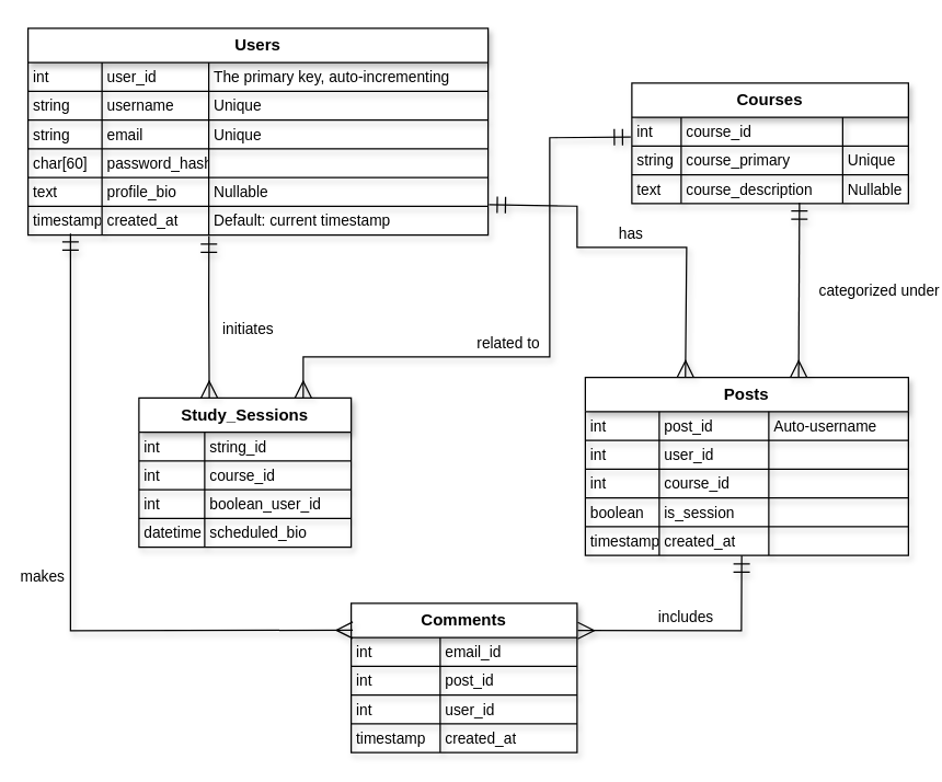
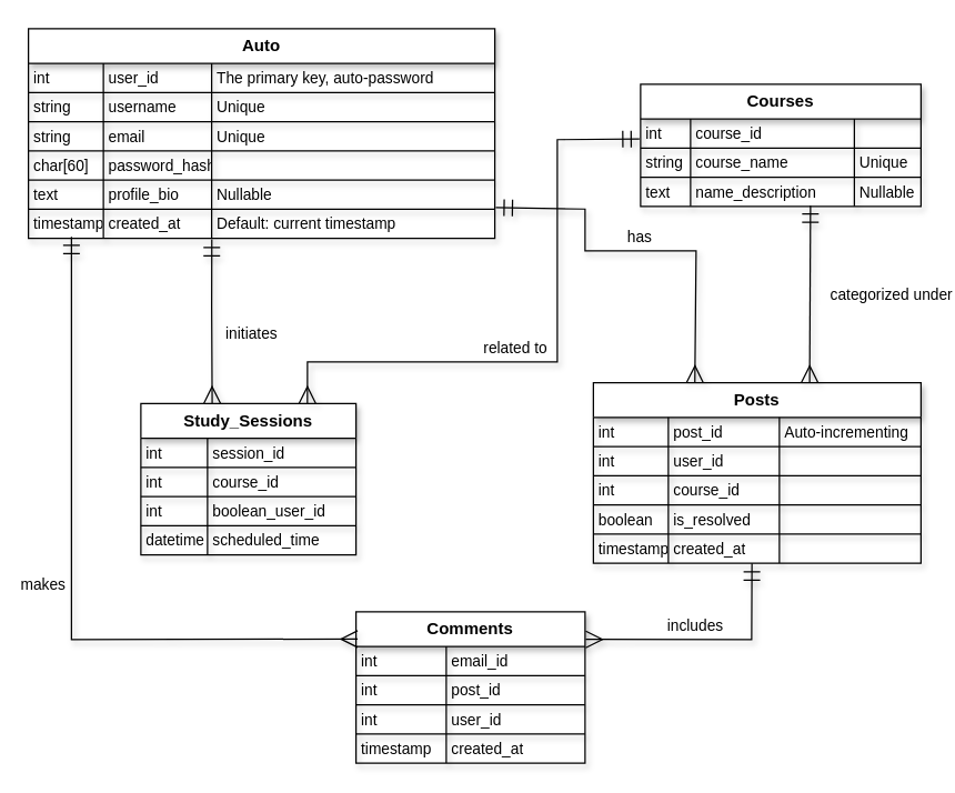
- <mxCell id="2" value="Users" style="shape=table;startSize=25;container=1;collapsible=0;childLayout=tableLayout;fixedRows=1;rowLines=1;fontStyle=1;align=center;resizeLast=1;shadow=1;labelBackgroundColor=none;labelBorderColor=none;whiteSpace=wrap;" vertex="1" parent="1"><mxGeometry x="20" y="20" width="336" height="151" as="geometry" /></mxCell>
+ <mxCell id="2" value="Auto" style="shape=table;startSize=25;container=1;collapsible=0;childLayout=tableLayout;fixedRows=1;rowLines=1;fontStyle=1;align=center;resizeLast=1;shadow=1;labelBackgroundColor=none;labelBorderColor=none;whiteSpace=wrap;" vertex="1" parent="1"><mxGeometry x="20" y="20" width="336" height="151" as="geometry" /></mxCell>
- <mxCell id="6" value="The primary key, auto-incrementing" style="shape=partialRectangle;connectable=0;fillColor=none;top=0;left=0;bottom=0;right=0;align=left;spacingLeft=2;overflow=hidden;fontSize=11;shadow=1;labelBackgroundColor=none;labelBorderColor=none;whiteSpace=wrap;" vertex="1" parent="3"><mxGeometry x="132" width="204" height="21" as="geometry"><mxRectangle width="204" height="21" as="alternateBounds" /></mxGeometry></mxCell>
+ <mxCell id="6" value="The primary key, auto-password" style="shape=partialRectangle;connectable=0;fillColor=none;top=0;left=0;bottom=0;right=0;align=left;spacingLeft=2;overflow=hidden;fontSize=11;shadow=1;labelBackgroundColor=none;labelBorderColor=none;whiteSpace=wrap;" vertex="1" parent="3"><mxGeometry x="132" width="204" height="21" as="geometry"><mxRectangle width="204" height="21" as="alternateBounds" /></mxGeometry></mxCell>
- <mxCell id="68" value="course_primary" style="shape=partialRectangle;connectable=0;fillColor=none;top=0;left=0;bottom=0;right=0;align=left;spacingLeft=2;overflow=hidden;fontSize=11;shadow=1;labelBackgroundColor=none;labelBorderColor=none;whiteSpace=wrap;" vertex="1" parent="66"><mxGeometry x="36" width="118" height="21" as="geometry"><mxRectangle width="118" height="21" as="alternateBounds" /></mxGeometry></mxCell>
+ <mxCell id="68" value="course_name" style="shape=partialRectangle;connectable=0;fillColor=none;top=0;left=0;bottom=0;right=0;align=left;spacingLeft=2;overflow=hidden;fontSize=11;shadow=1;labelBackgroundColor=none;labelBorderColor=none;whiteSpace=wrap;" vertex="1" parent="66"><mxGeometry x="36" width="118" height="21" as="geometry"><mxRectangle width="118" height="21" as="alternateBounds" /></mxGeometry></mxCell>
- <mxCell id="72" value="course_description" style="shape=partialRectangle;connectable=0;fillColor=none;top=0;left=0;bottom=0;right=0;align=left;spacingLeft=2;overflow=hidden;fontSize=11;shadow=1;labelBackgroundColor=none;labelBorderColor=none;whiteSpace=wrap;" vertex="1" parent="70"><mxGeometry x="36" width="118" height="21" as="geometry"><mxRectangle width="118" height="21" as="alternateBounds" /></mxGeometry></mxCell>
+ <mxCell id="72" value="name_description" style="shape=partialRectangle;connectable=0;fillColor=none;top=0;left=0;bottom=0;right=0;align=left;spacingLeft=2;overflow=hidden;fontSize=11;shadow=1;labelBackgroundColor=none;labelBorderColor=none;whiteSpace=wrap;" vertex="1" parent="70"><mxGeometry x="36" width="118" height="21" as="geometry"><mxRectangle width="118" height="21" as="alternateBounds" /></mxGeometry></mxCell>
- <mxCell id="31" value="Auto-username" style="shape=partialRectangle;connectable=0;fillColor=none;top=0;left=0;bottom=0;right=0;align=left;spacingLeft=2;overflow=hidden;fontSize=11;shadow=1;labelBackgroundColor=none;labelBorderColor=none;whiteSpace=wrap;" vertex="1" parent="28"><mxGeometry x="134" width="102" height="21" as="geometry"><mxRectangle width="102" height="21" as="alternateBounds" /></mxGeometry></mxCell>
+ <mxCell id="31" value="Auto-incrementing" style="shape=partialRectangle;connectable=0;fillColor=none;top=0;left=0;bottom=0;right=0;align=left;spacingLeft=2;overflow=hidden;fontSize=11;shadow=1;labelBackgroundColor=none;labelBorderColor=none;whiteSpace=wrap;" vertex="1" parent="28"><mxGeometry x="134" width="102" height="21" as="geometry"><mxRectangle width="102" height="21" as="alternateBounds" /></mxGeometry></mxCell>
- <mxCell id="77" value="string_id" style="shape=partialRectangle;connectable=0;fillColor=none;top=0;left=0;bottom=0;right=0;align=left;spacingLeft=2;overflow=hidden;fontSize=11;shadow=1;labelBackgroundColor=none;labelBorderColor=none;whiteSpace=wrap;" vertex="1" parent="75"><mxGeometry x="48" width="107" height="21" as="geometry"><mxRectangle width="107" height="21" as="alternateBounds" /></mxGeometry></mxCell>
+ <mxCell id="77" value="session_id" style="shape=partialRectangle;connectable=0;fillColor=none;top=0;left=0;bottom=0;right=0;align=left;spacingLeft=2;overflow=hidden;fontSize=11;shadow=1;labelBackgroundColor=none;labelBorderColor=none;whiteSpace=wrap;" vertex="1" parent="75"><mxGeometry x="48" width="107" height="21" as="geometry"><mxRectangle width="107" height="21" as="alternateBounds" /></mxGeometry></mxCell>
- <mxCell id="42" value="is_session" style="shape=partialRectangle;connectable=0;fillColor=none;top=0;left=0;bottom=0;right=0;align=left;spacingLeft=2;overflow=hidden;fontSize=11;shadow=1;labelBackgroundColor=none;labelBorderColor=none;whiteSpace=wrap;" vertex="1" parent="40"><mxGeometry x="54" width="80" height="21" as="geometry"><mxRectangle width="80" height="21" as="alternateBounds" /></mxGeometry></mxCell>
+ <mxCell id="42" value="is_resolved" style="shape=partialRectangle;connectable=0;fillColor=none;top=0;left=0;bottom=0;right=0;align=left;spacingLeft=2;overflow=hidden;fontSize=11;shadow=1;labelBackgroundColor=none;labelBorderColor=none;whiteSpace=wrap;" vertex="1" parent="40"><mxGeometry x="54" width="80" height="21" as="geometry"><mxRectangle width="80" height="21" as="alternateBounds" /></mxGeometry></mxCell>
- <mxCell id="86" value="scheduled_bio" style="shape=partialRectangle;connectable=0;fillColor=none;top=0;left=0;bottom=0;right=0;align=left;spacingLeft=2;overflow=hidden;fontSize=11;shadow=1;labelBackgroundColor=none;labelBorderColor=none;whiteSpace=wrap;" vertex="1" parent="84"><mxGeometry x="48" width="107" height="21" as="geometry"><mxRectangle width="107" height="21" as="alternateBounds" /></mxGeometry></mxCell>
+ <mxCell id="86" value="scheduled_time" style="shape=partialRectangle;connectable=0;fillColor=none;top=0;left=0;bottom=0;right=0;align=left;spacingLeft=2;overflow=hidden;fontSize=11;shadow=1;labelBackgroundColor=none;labelBorderColor=none;whiteSpace=wrap;" vertex="1" parent="84"><mxGeometry x="48" width="107" height="21" as="geometry"><mxRectangle width="107" height="21" as="alternateBounds" /></mxGeometry></mxCell>
